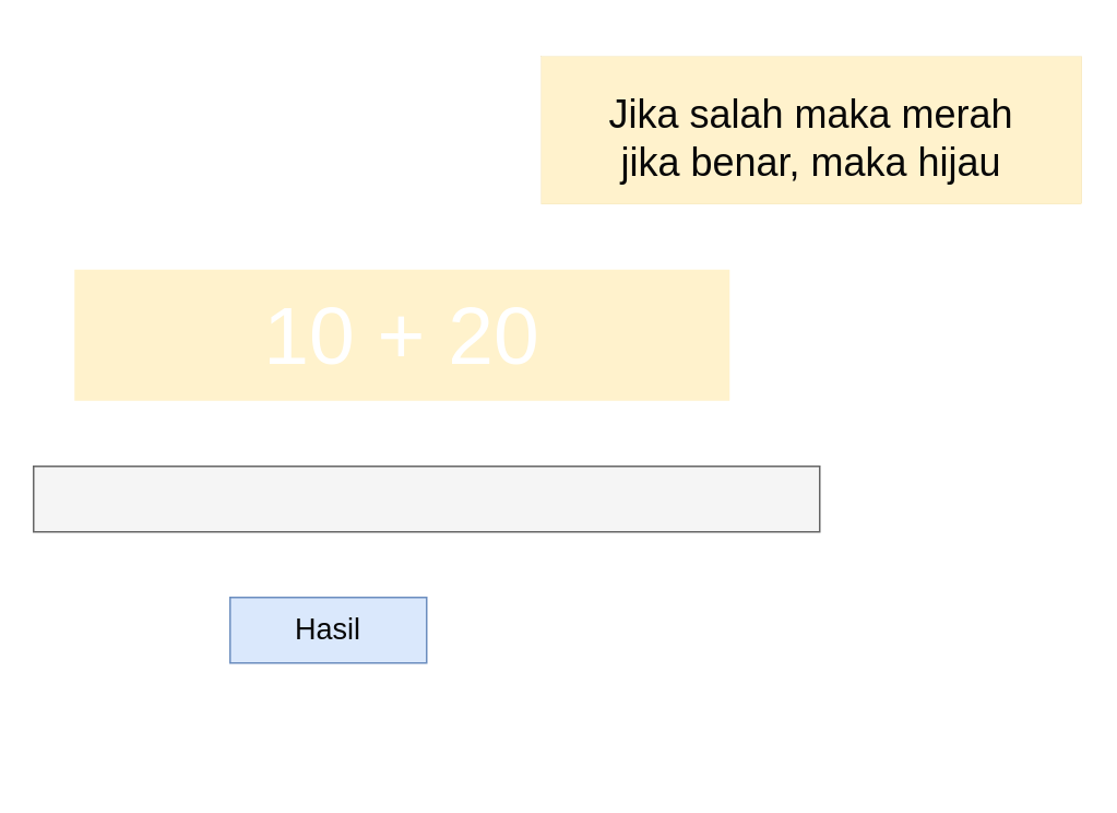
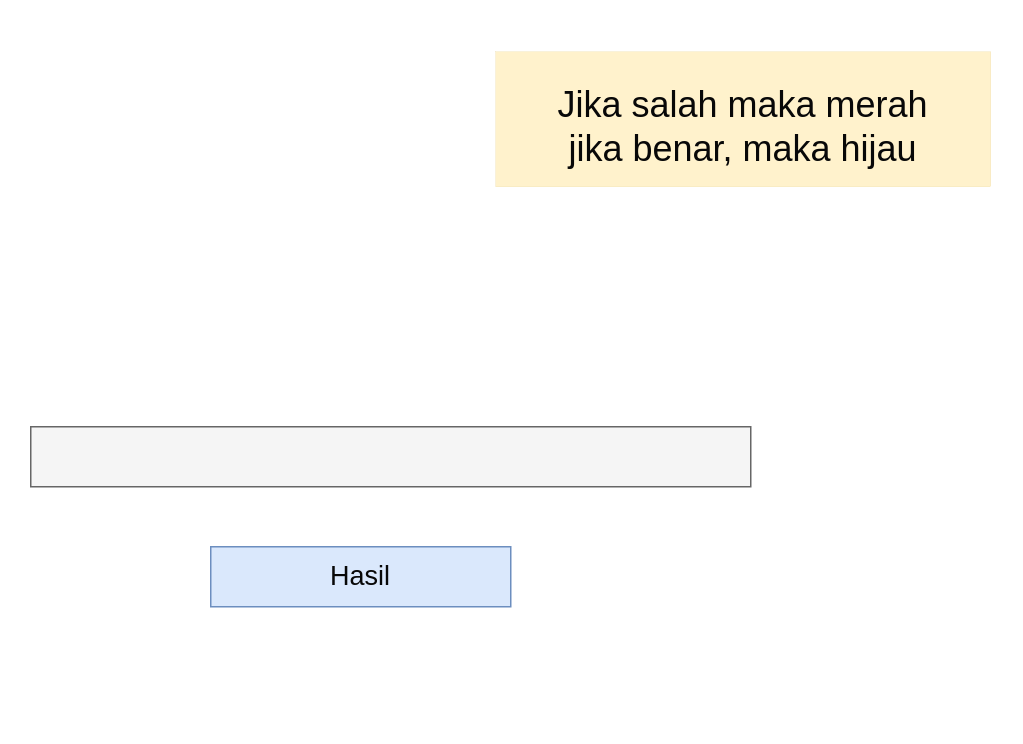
- <mxCell id="5" value="&lt;font style=&quot;font-size: 50px;&quot; color=&quot;#ffffff&quot;&gt;10 + 20&lt;/font&gt;" style="rounded=0;whiteSpace=wrap;html=1;fontSize=18;fontColor=#080808;strokeWidth=0;strokeColor=none;fillColor=#fff2cc;" vertex="1" parent="1"><mxGeometry x="45" y="150" width="400" height="80" as="geometry" /></mxCell>
+ <mxCell id="5" value="&lt;font style=&quot;font-size: 50px;&quot; color=&quot;#ffffff&quot;&gt;10 + 20&lt;/font&gt;" style="rounded=0;whiteSpace=wrap;html=1;fontSize=18;fontColor=#080808;strokeWidth=0;strokeColor=none;" vertex="1" parent="1"><mxGeometry x="45" y="150" width="400" height="80" as="geometry" /></mxCell>
- <mxCell id="3" value="&lt;font style=&quot;font-size: 18px;&quot; color=&quot;#080808&quot;&gt;Hasil&lt;/font&gt;" style="rounded=0;whiteSpace=wrap;html=1;fillColor=#dae8fc;strokeColor=#6c8ebf;" vertex="1" parent="1"><mxGeometry x="140" y="350" width="120" height="40" as="geometry" /></mxCell>
+ <mxCell id="3" value="&lt;font style=&quot;font-size: 18px;&quot; color=&quot;#080808&quot;&gt;Hasil&lt;/font&gt;" style="rounded=0;whiteSpace=wrap;html=1;fillColor=#dae8fc;strokeColor=#6c8ebf;" vertex="1" parent="1"><mxGeometry x="140" y="350" width="200" height="40" as="geometry" /></mxCell>
